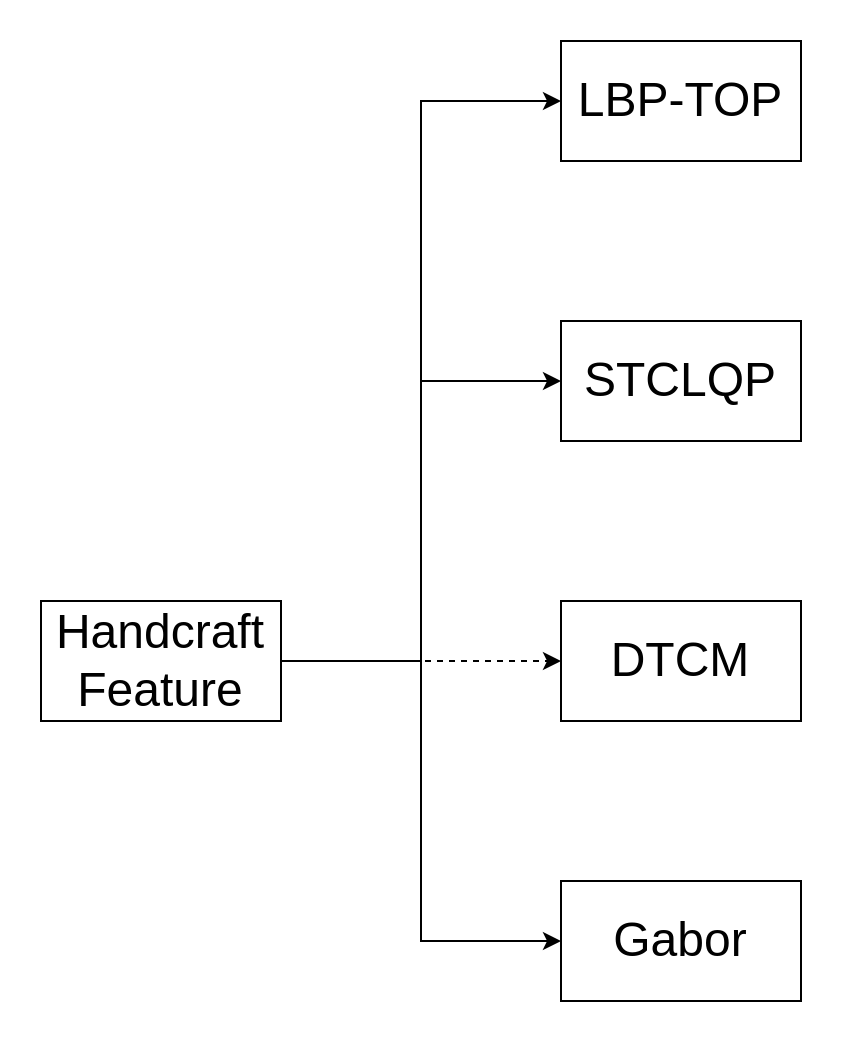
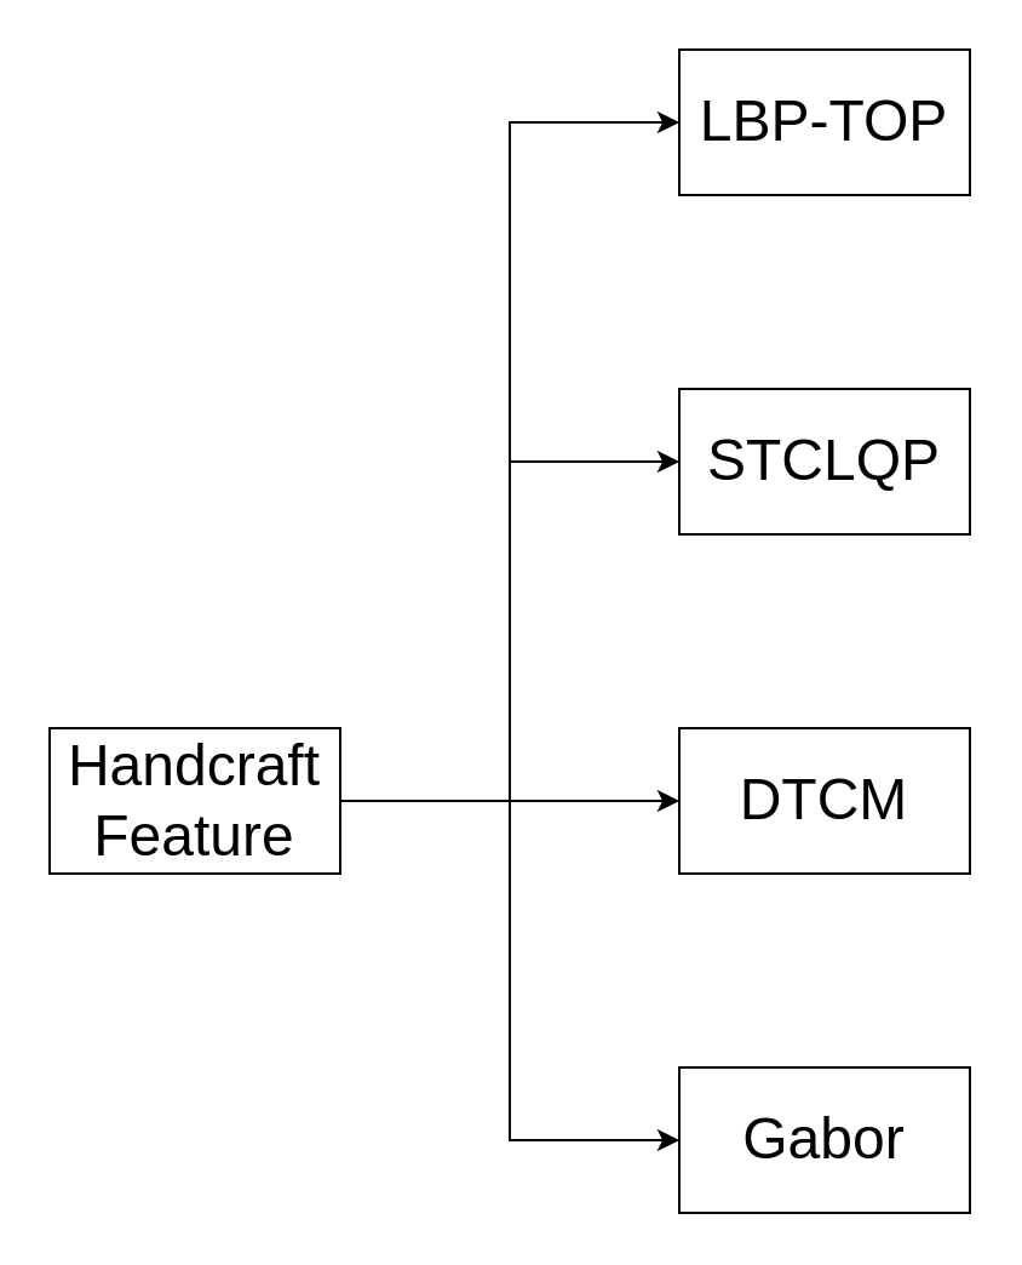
- <mxCell id="8" style="edgeStyle=orthogonalEdgeStyle;rounded=0;orthogonalLoop=1;jettySize=auto;html=1;fontSize=24;dashed=1;" edge="1" parent="1" source="10" target="4"><mxGeometry relative="1" as="geometry" /></mxCell>
+ <mxCell id="8" style="edgeStyle=orthogonalEdgeStyle;rounded=0;orthogonalLoop=1;jettySize=auto;html=1;fontSize=24;" edge="1" parent="1" source="10" target="4"><mxGeometry relative="1" as="geometry" /></mxCell>
